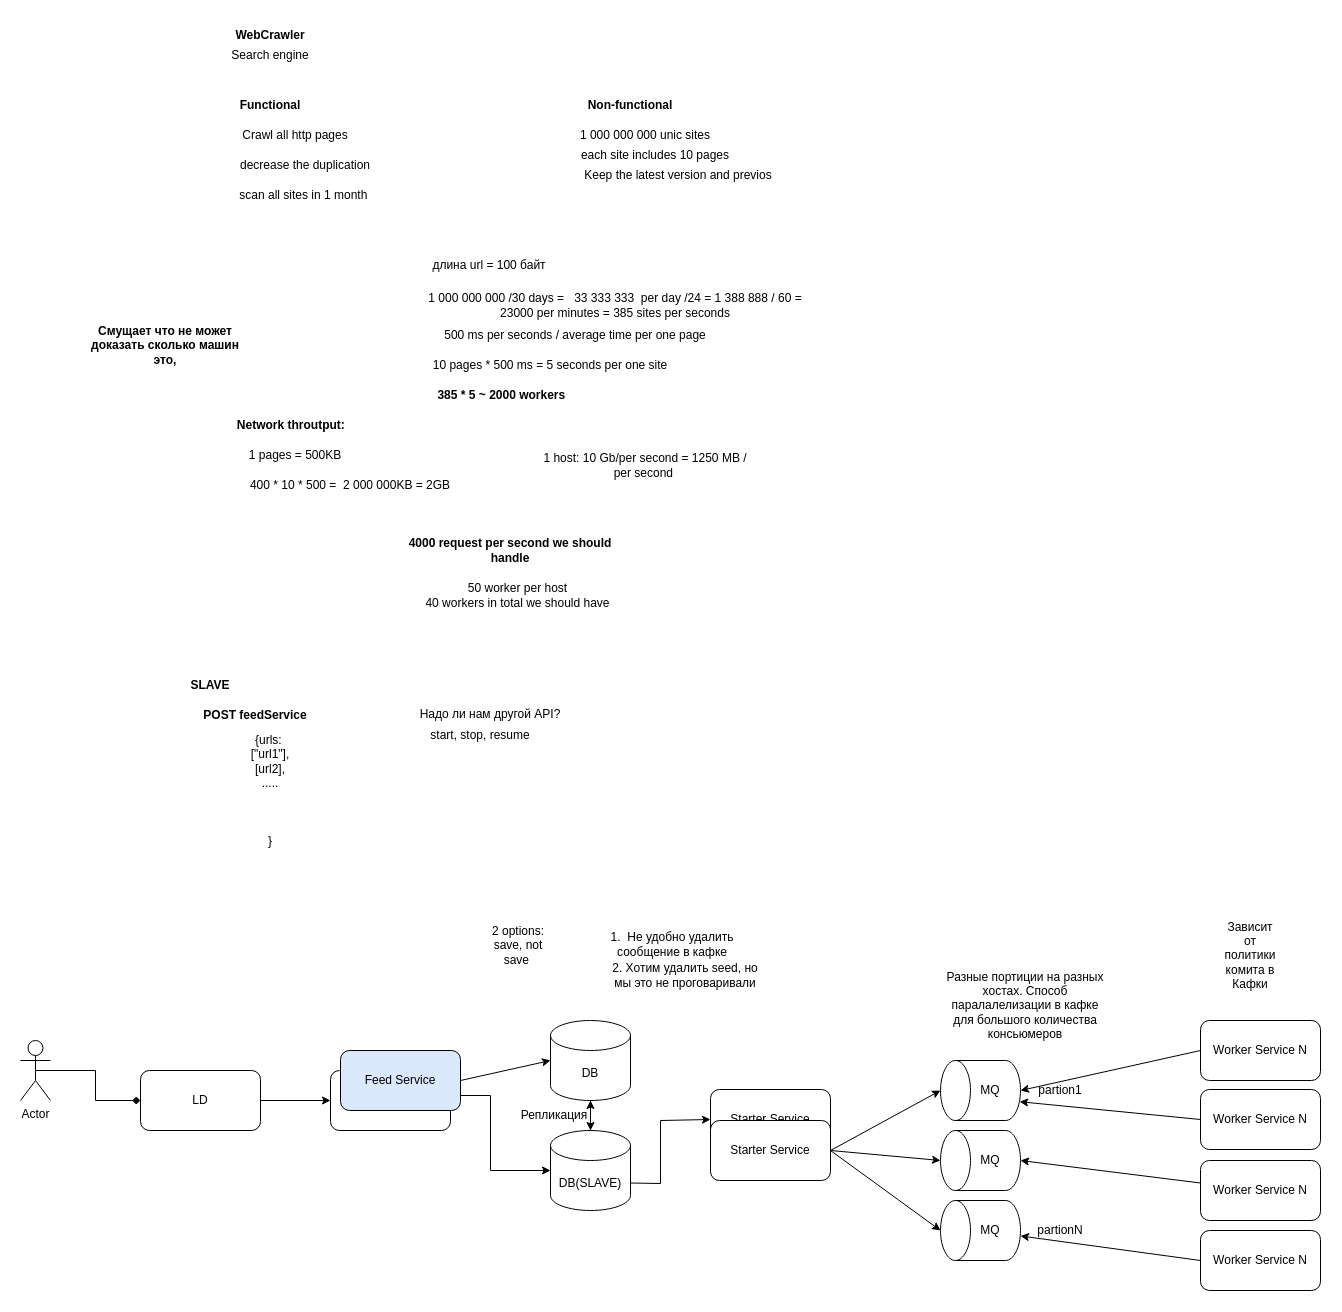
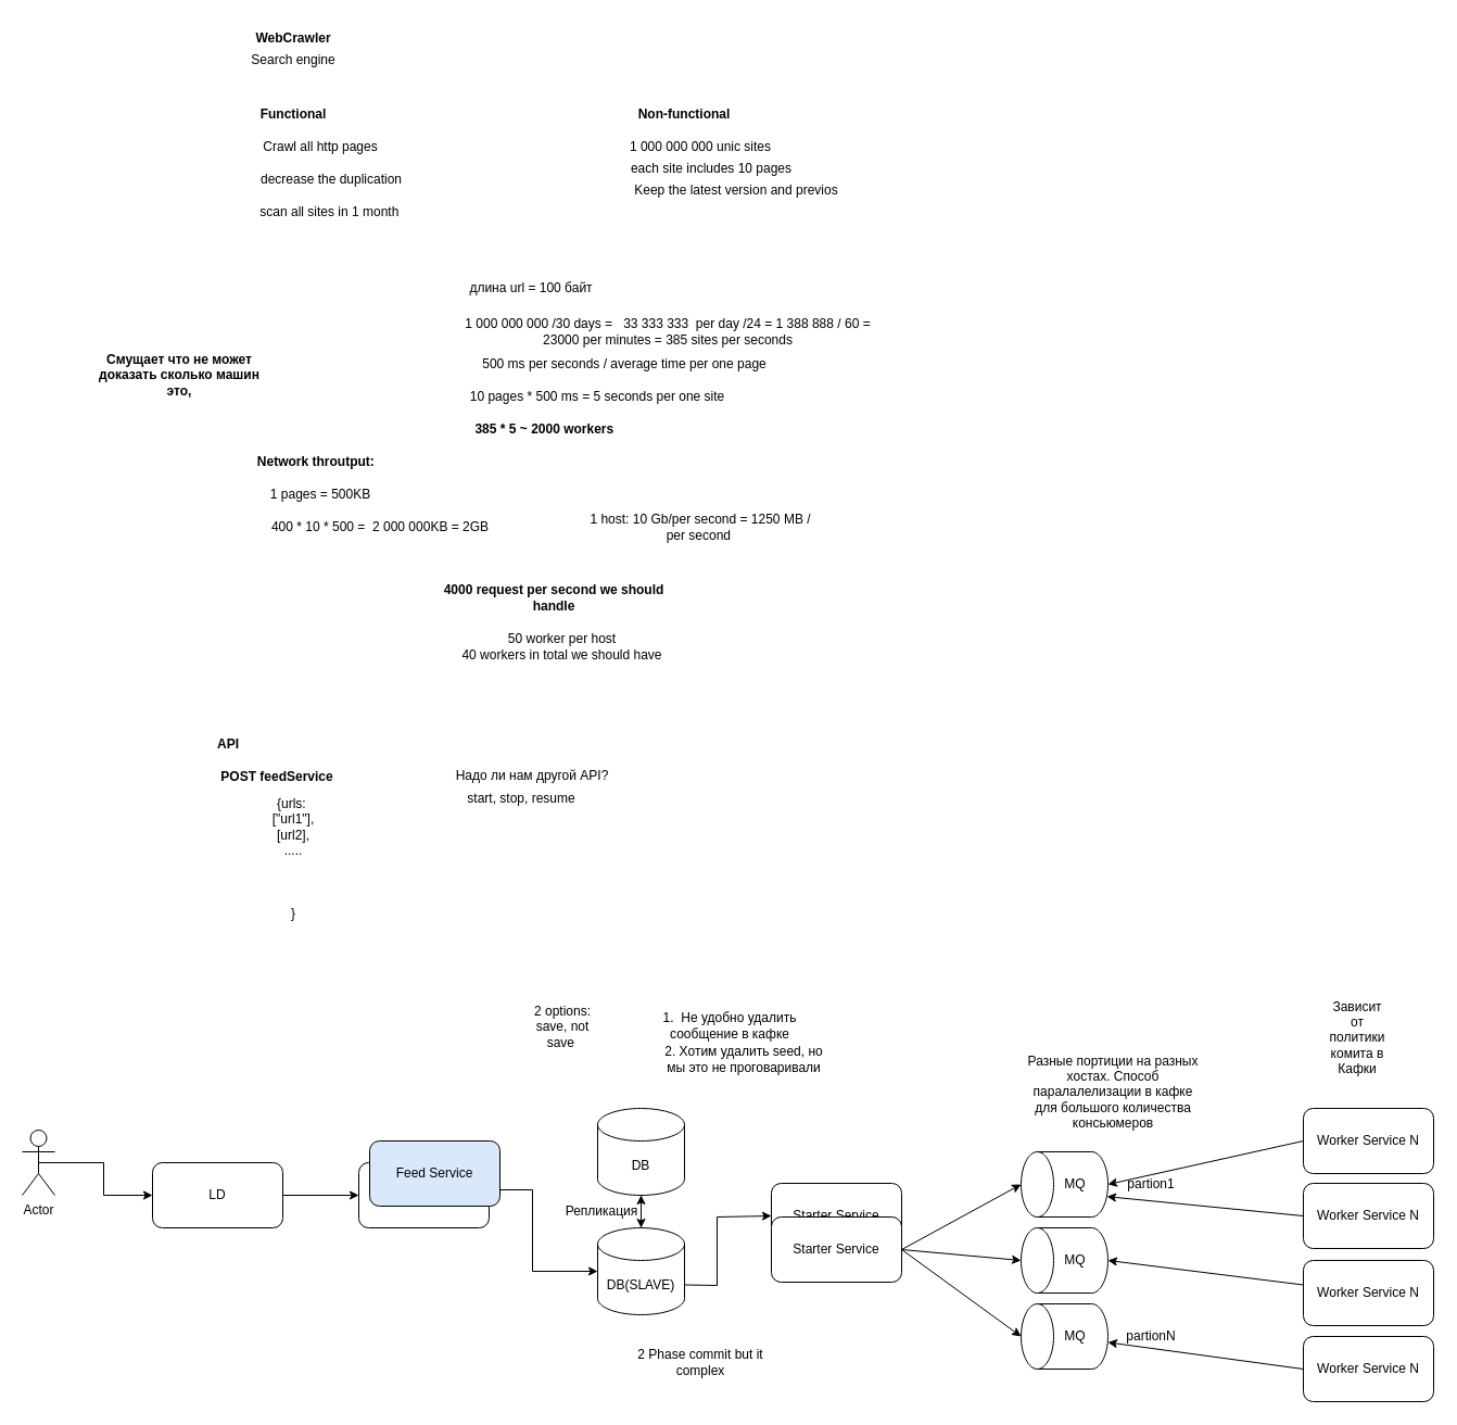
- <mxCell id="19" value="1 host: 10 Gb/per second = 1250 MB / per second&amp;nbsp;" style="text;html=1;strokeColor=none;fillColor=none;align=center;verticalAlign=middle;whiteSpace=wrap;rounded=0;" parent="1" vertex="1"><mxGeometry x="540" y="450" width="210" height="30" as="geometry" /></mxCell>
+ <mxCell id="19" value="1 host: 10 Gb/per second = 1250 MB / per second&amp;nbsp;" style="text;html=1;strokeColor=none;fillColor=none;align=center;verticalAlign=middle;whiteSpace=wrap;rounded=0;" parent="1" vertex="1"><mxGeometry x="540" y="470" width="210" height="30" as="geometry" /></mxCell>
- <mxCell id="23" value="SLAVE" style="text;html=1;strokeColor=none;fillColor=none;align=center;verticalAlign=middle;whiteSpace=wrap;rounded=0;fontStyle=1" parent="1" vertex="1"><mxGeometry x="180" y="670" width="60" height="30" as="geometry" /></mxCell>
+ <mxCell id="23" value="API" style="text;html=1;strokeColor=none;fillColor=none;align=center;verticalAlign=middle;whiteSpace=wrap;rounded=0;fontStyle=1" parent="1" vertex="1"><mxGeometry x="180" y="670" width="60" height="30" as="geometry" /></mxCell>
- <mxCell id="41" value="" style="endArrow=classic;html=1;rounded=0;exitX=1;exitY=0.5;exitDx=0;exitDy=0;entryX=0;entryY=0.5;entryDx=0;entryDy=0;entryPerimeter=0;" parent="1" source="30" target="38" edge="1"><mxGeometry width="50" height="50" relative="1" as="geometry"><mxPoint x="490" y="1210" as="sourcePoint" /><mxPoint x="540" y="1160" as="targetPoint" /></mxGeometry></mxCell>
- <mxCell id="31" style="edgeStyle=orthogonalEdgeStyle;rounded=0;orthogonalLoop=1;jettySize=auto;html=1;exitX=0.5;exitY=0.5;exitDx=0;exitDy=0;exitPerimeter=0;entryX=0;entryY=0.5;entryDx=0;entryDy=0;endArrow=diamond;" parent="1" source="32" target="33" edge="1"><mxGeometry relative="1" as="geometry"><mxPoint x="140" y="1070" as="targetPoint" /></mxGeometry></mxCell>
+ <mxCell id="31" style="edgeStyle=orthogonalEdgeStyle;rounded=0;orthogonalLoop=1;jettySize=auto;html=1;exitX=0.5;exitY=0.5;exitDx=0;exitDy=0;exitPerimeter=0;entryX=0;entryY=0.5;entryDx=0;entryDy=0;" parent="1" source="32" target="33" edge="1"><mxGeometry relative="1" as="geometry"><mxPoint x="140" y="1070" as="targetPoint" /></mxGeometry></mxCell>
+ <mxCell id="61" value="2 Phase commit but it complex" style="text;html=1;strokeColor=none;fillColor=none;align=center;verticalAlign=middle;whiteSpace=wrap;rounded=0;" parent="1" vertex="1"><mxGeometry x="570" y="1239" width="150" height="30" as="geometry" /></mxCell>
